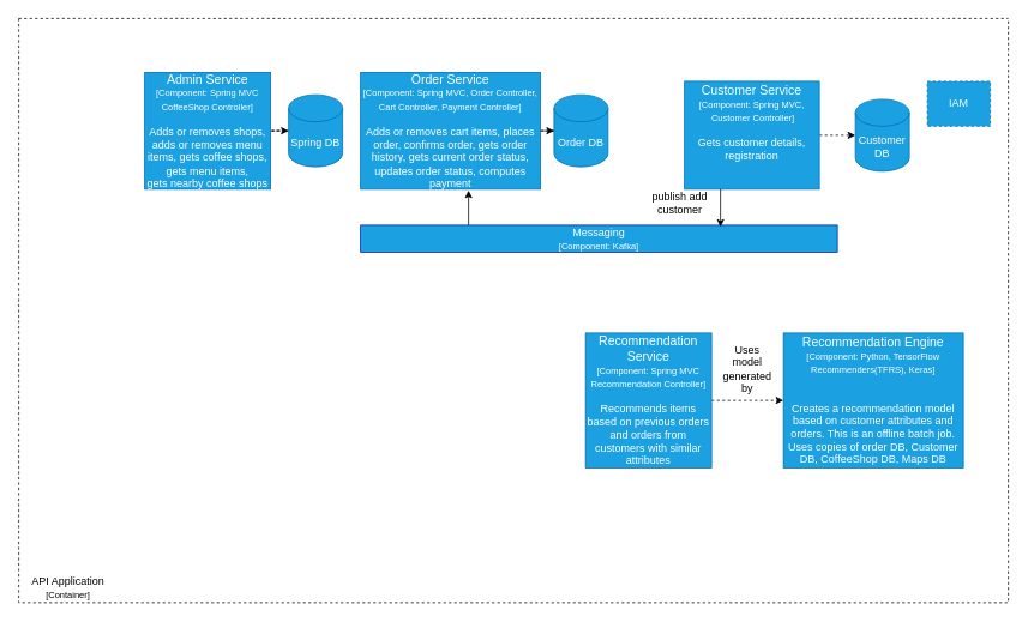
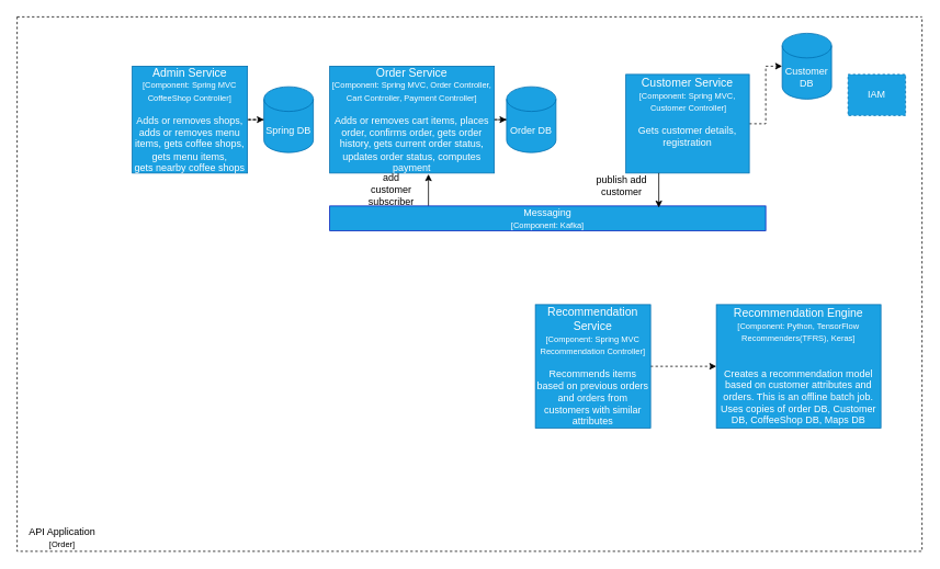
- <mxCell id="16" value="Customer DB" style="shape=cylinder3;whiteSpace=wrap;html=1;boundedLbl=1;backgroundOutline=1;size=15;fillColor=#1ba1e2;strokeColor=#006EAF;fontColor=#ffffff;" parent="2" vertex="1"><mxGeometry x="930" y="90" width="60" height="80" as="geometry" /></mxCell>
+ <mxCell id="16" value="Customer DB" style="shape=cylinder3;whiteSpace=wrap;html=1;boundedLbl=1;backgroundOutline=1;size=15;fillColor=#1ba1e2;strokeColor=#006EAF;fontColor=#ffffff;" parent="2" vertex="1"><mxGeometry x="930" y="20" width="60" height="80" as="geometry" /></mxCell>
+ <mxCell id="21" value="add customer&lt;br&gt;subscriber" style="text;html=1;strokeColor=none;fillColor=none;align=center;verticalAlign=middle;whiteSpace=wrap;rounded=0;" vertex="1" parent="2"><mxGeometry x="420" y="200" width="70" height="20" as="geometry" /></mxCell>
- <mxCell id="13" value="Uses model generated by" style="text;html=1;strokeColor=none;fillColor=none;align=center;verticalAlign=middle;whiteSpace=wrap;rounded=0;" parent="2" vertex="1"><mxGeometry x="790" y="380" width="40" height="20" as="geometry" /></mxCell>
- <mxCell id="19" value="API Application&lt;br&gt;&lt;font style=&quot;font-size: 10px&quot;&gt;[Container]&lt;/font&gt;" style="text;html=1;strokeColor=none;fillColor=none;align=center;verticalAlign=middle;whiteSpace=wrap;rounded=0;" parent="2" vertex="1"><mxGeometry y="632" width="110" height="2" as="geometry" /></mxCell>
+ <mxCell id="19" value="API Application&lt;br&gt;&lt;font style=&quot;font-size: 10px&quot;&gt;[Order]&lt;/font&gt;" style="text;html=1;strokeColor=none;fillColor=none;align=center;verticalAlign=middle;whiteSpace=wrap;rounded=0;" parent="2" vertex="1"><mxGeometry y="632" width="110" height="2" as="geometry" /></mxCell>
